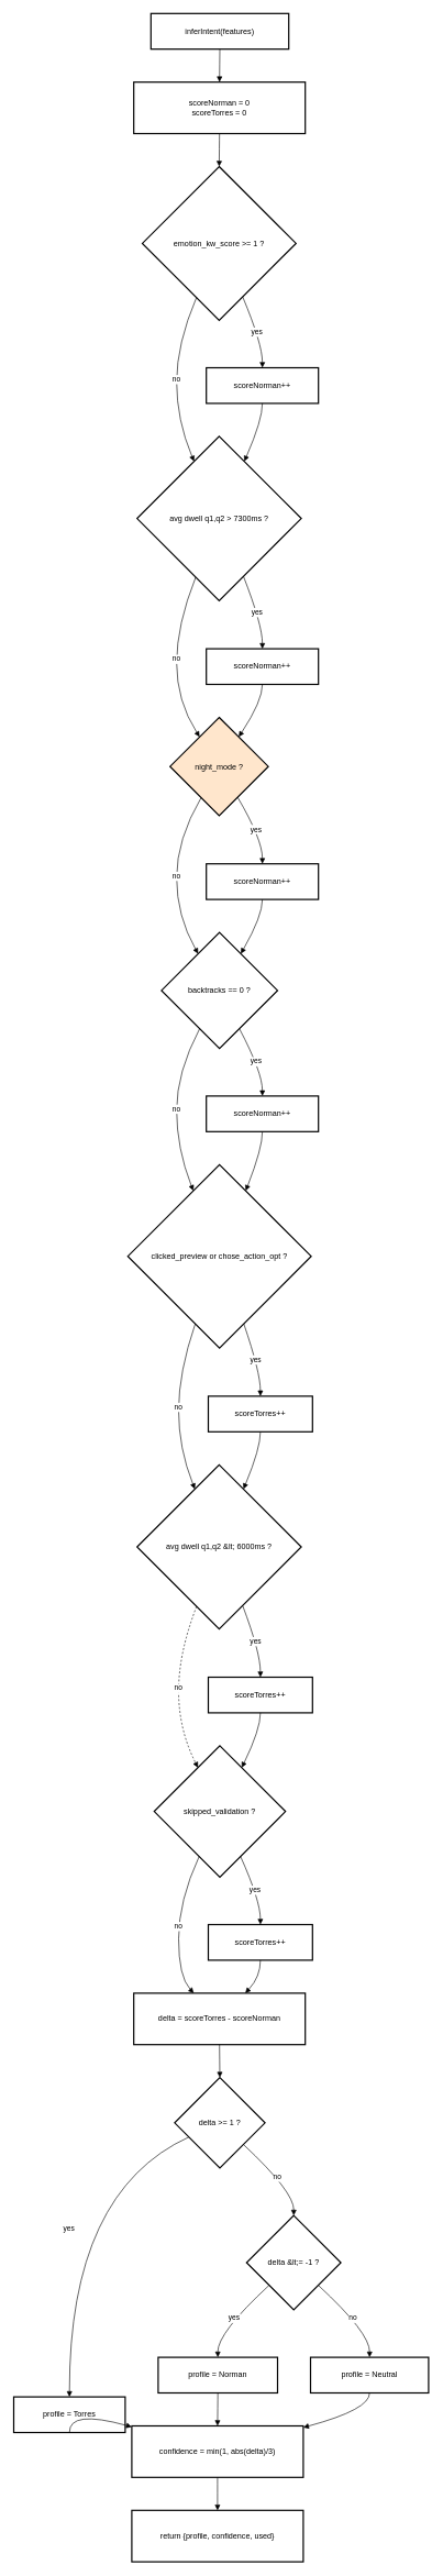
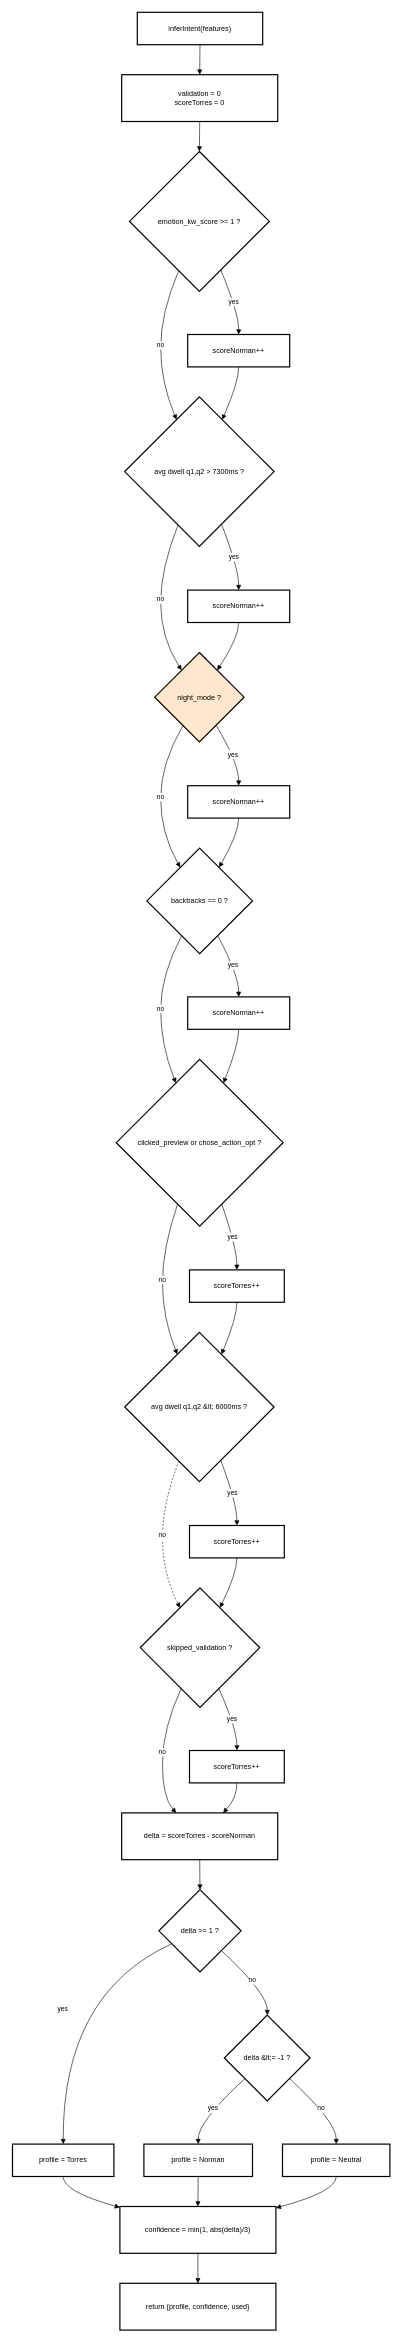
- <mxCell id="3" value="scoreNorman = 0&#10;scoreTorres = 0" style="whiteSpace=wrap;strokeWidth=2;" vertex="1" parent="1"><mxGeometry x="202" y="124" width="260" height="78" as="geometry" /></mxCell>
+ <mxCell id="3" value="validation = 0&#10;scoreTorres = 0" style="whiteSpace=wrap;strokeWidth=2;" vertex="1" parent="1"><mxGeometry x="202" y="124" width="260" height="78" as="geometry" /></mxCell>
- <mxCell id="20" value="profile = Torres" style="whiteSpace=wrap;strokeWidth=2;" vertex="1" parent="1"><mxGeometry x="20" y="3633" width="169" height="54" as="geometry" /></mxCell>
+ <mxCell id="20" value="profile = Torres" style="whiteSpace=wrap;strokeWidth=2;" vertex="1" parent="1"><mxGeometry x="20" y="3573" width="169" height="54" as="geometry" /></mxCell>
